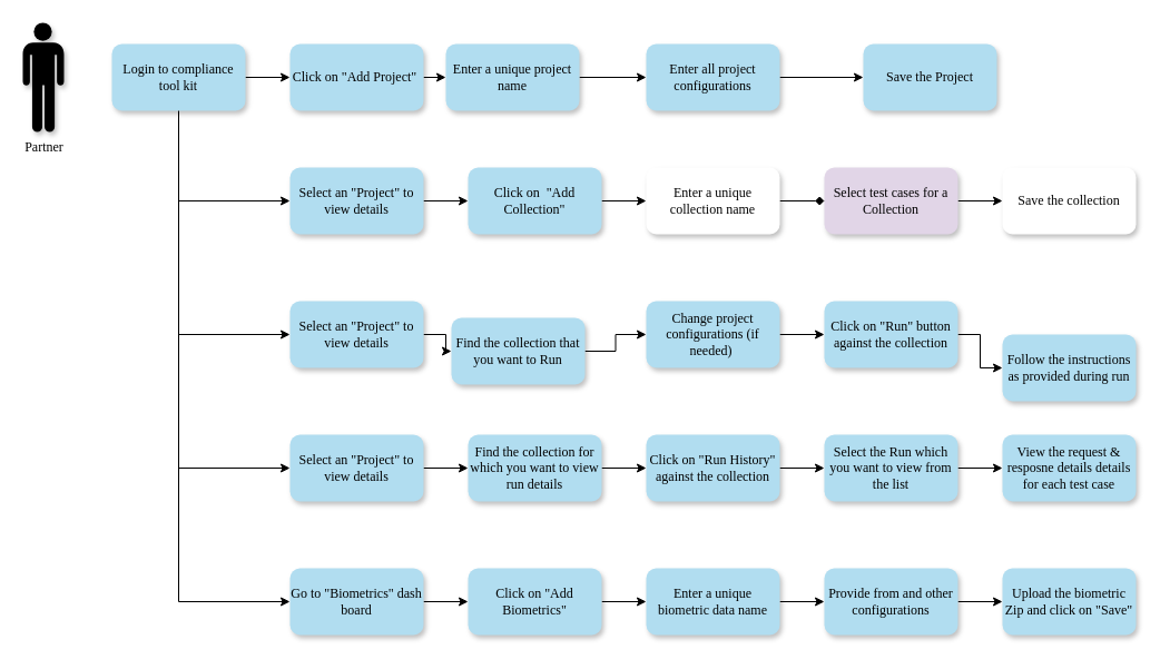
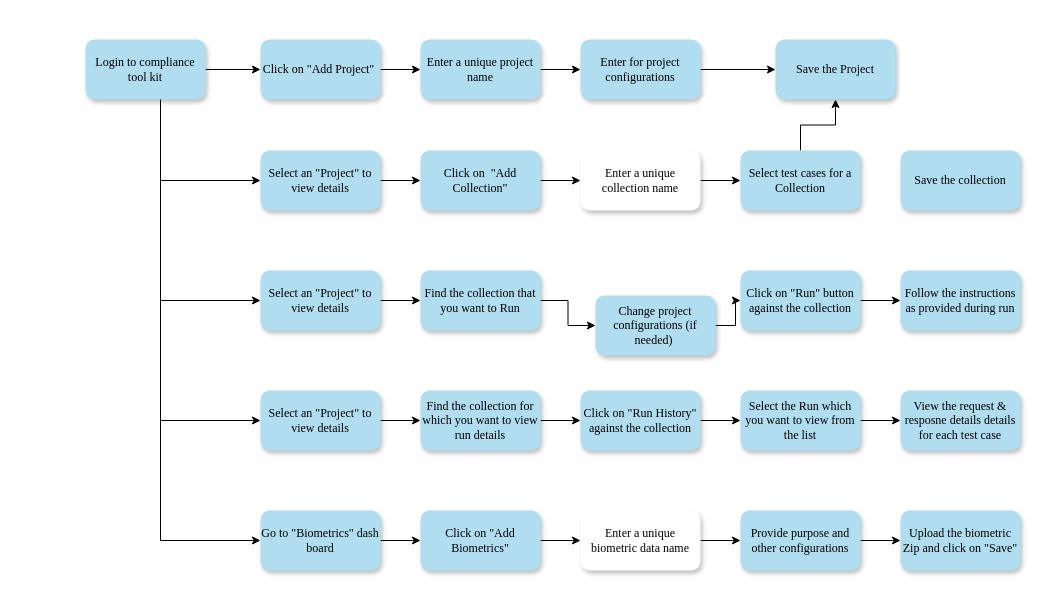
- <mxCell id="2" value="Partner" style="shape=mxgraph.signs.people.man_1;html=1;pointerEvents=1;fillColor=#000000;strokeColor=none;verticalLabelPosition=bottom;verticalAlign=top;align=center;fontFamily=Verdana;shadow=1;" vertex="1" parent="1"><mxGeometry x="20" y="20" width="37" height="98" as="geometry" /></mxCell>
- <mxCell id="8" value="Login to compliance tool kit" style="rounded=1;whiteSpace=wrap;html=1;fontFamily=Verdana;fillColor=#b1ddf0;strokeColor=none;shadow=1;" vertex="1" parent="1"><mxGeometry x="100" y="39" width="120" height="60" as="geometry" /></mxCell>
+ <mxCell id="8" value="Login to compliance tool kit" style="rounded=1;whiteSpace=wrap;html=1;fontFamily=Verdana;fillColor=#b1ddf0;strokeColor=none;shadow=1;" vertex="1" parent="1"><mxGeometry x="85" y="39" width="120" height="60" as="geometry" /></mxCell>
- <mxCell id="24" value="Enter a unique project name" style="rounded=1;whiteSpace=wrap;html=1;fontFamily=Verdana;fillColor=#b1ddf0;strokeColor=none;shadow=1;" vertex="1" parent="1"><mxGeometry x="400" y="39" width="120" height="60" as="geometry" /></mxCell>
+ <mxCell id="24" value="Enter a unique project name" style="rounded=1;whiteSpace=wrap;html=1;fontFamily=Verdana;fillColor=#b1ddf0;strokeColor=none;shadow=1;" vertex="1" parent="1"><mxGeometry x="420" y="39" width="120" height="60" as="geometry" /></mxCell>
- <mxCell id="12" value="Enter all project configurations" style="rounded=1;whiteSpace=wrap;html=1;fontFamily=Verdana;fillColor=#b1ddf0;strokeColor=none;shadow=1;" vertex="1" parent="1"><mxGeometry x="580" y="39" width="120" height="60" as="geometry" /></mxCell>
+ <mxCell id="12" value="Enter for project configurations" style="rounded=1;whiteSpace=wrap;html=1;fontFamily=Verdana;fillColor=#b1ddf0;strokeColor=none;shadow=1;" vertex="1" parent="1"><mxGeometry x="580" y="39" width="120" height="60" as="geometry" /></mxCell>
- <mxCell id="21" style="edgeStyle=orthogonalEdgeStyle;rounded=0;orthogonalLoop=1;jettySize=auto;html=1;entryX=0;entryY=0.5;entryDx=0;entryDy=0;fontFamily=Verdana;endArrow=diamond;" edge="1" parent="1" source="22" target="19"><mxGeometry relative="1" as="geometry" /></mxCell>
+ <mxCell id="21" style="edgeStyle=orthogonalEdgeStyle;rounded=0;orthogonalLoop=1;jettySize=auto;html=1;entryX=0;entryY=0.5;entryDx=0;entryDy=0;fontFamily=Verdana;" edge="1" parent="1" source="22" target="19"><mxGeometry relative="1" as="geometry" /></mxCell>
- <mxCell id="19" value="Select test cases for a Collection" style="rounded=1;whiteSpace=wrap;html=1;fontFamily=Verdana;fillColor=#e1d5e7;strokeColor=none;shadow=1;" vertex="1" parent="1"><mxGeometry x="740" y="150" width="120" height="60" as="geometry" /></mxCell>
+ <mxCell id="19" value="Select test cases for a Collection" style="rounded=1;whiteSpace=wrap;html=1;fontFamily=Verdana;fillColor=#b1ddf0;strokeColor=none;shadow=1;" vertex="1" parent="1"><mxGeometry x="740" y="150" width="120" height="60" as="geometry" /></mxCell>
- <mxCell id="18" style="edgeStyle=orthogonalEdgeStyle;rounded=0;orthogonalLoop=1;jettySize=auto;html=1;entryX=0;entryY=0.5;entryDx=0;entryDy=0;fontFamily=Verdana;" edge="1" parent="1" source="19" target="20"><mxGeometry relative="1" as="geometry" /></mxCell>
+ <mxCell id="18" style="edgeStyle=orthogonalEdgeStyle;rounded=0;orthogonalLoop=1;jettySize=auto;html=1;fontFamily=Verdana;" edge="1" parent="1" source="19" target="13"><mxGeometry relative="1" as="geometry" /></mxCell>
- <mxCell id="20" value="Save the collection" style="rounded=1;whiteSpace=wrap;html=1;fontFamily=Verdana;fillColor=#ffffff;strokeColor=none;shadow=1;" vertex="1" parent="1"><mxGeometry x="900" y="150" width="120" height="60" as="geometry" /></mxCell>
+ <mxCell id="20" value="Save the collection" style="rounded=1;whiteSpace=wrap;html=1;fontFamily=Verdana;fillColor=#b1ddf0;strokeColor=none;shadow=1;" vertex="1" parent="1"><mxGeometry x="900" y="150" width="120" height="60" as="geometry" /></mxCell>
- <mxCell id="30" value="Change project configurations (if needed)&amp;nbsp;" style="rounded=1;whiteSpace=wrap;html=1;fontFamily=Verdana;fillColor=#b1ddf0;strokeColor=none;shadow=1;" vertex="1" parent="1"><mxGeometry x="580" y="270" width="120" height="60" as="geometry" /></mxCell>
+ <mxCell id="30" value="Change project configurations (if needed)&amp;nbsp;" style="rounded=1;whiteSpace=wrap;html=1;fontFamily=Verdana;fillColor=#b1ddf0;strokeColor=none;shadow=1;" vertex="1" parent="1"><mxGeometry x="595" y="295" width="120" height="60" as="geometry" /></mxCell>
- <mxCell id="28" value="Find the collection that you want to Run" style="rounded=1;whiteSpace=wrap;html=1;fontFamily=Verdana;fillColor=#b1ddf0;strokeColor=none;shadow=1;" vertex="1" parent="1"><mxGeometry x="405" y="285" width="120" height="60" as="geometry" /></mxCell>
+ <mxCell id="28" value="Find the collection that you want to Run" style="rounded=1;whiteSpace=wrap;html=1;fontFamily=Verdana;fillColor=#b1ddf0;strokeColor=none;shadow=1;" vertex="1" parent="1"><mxGeometry x="420" y="270" width="120" height="60" as="geometry" /></mxCell>
- <mxCell id="33" value="Follow the instructions as provided during run" style="rounded=1;whiteSpace=wrap;html=1;fontFamily=Verdana;fillColor=#b1ddf0;strokeColor=none;shadow=1;" vertex="1" parent="1"><mxGeometry x="900" y="300" width="120" height="60" as="geometry" /></mxCell>
+ <mxCell id="33" value="Follow the instructions as provided during run" style="rounded=1;whiteSpace=wrap;html=1;fontFamily=Verdana;fillColor=#b1ddf0;strokeColor=none;shadow=1;" vertex="1" parent="1"><mxGeometry x="900" y="270" width="120" height="60" as="geometry" /></mxCell>
- <mxCell id="39" value="Enter a unique biometric data name" style="rounded=1;whiteSpace=wrap;html=1;fontFamily=Verdana;fillColor=#b1ddf0;strokeColor=none;shadow=1;" vertex="1" parent="1"><mxGeometry x="580" y="510" width="120" height="60" as="geometry" /></mxCell>
+ <mxCell id="39" value="Enter a unique biometric data name" style="rounded=1;whiteSpace=wrap;html=1;fontFamily=Verdana;fillColor=#ffffff;strokeColor=none;shadow=1;" vertex="1" parent="1"><mxGeometry x="580" y="510" width="120" height="60" as="geometry" /></mxCell>
- <mxCell id="41" value="Provide from and other configurations" style="rounded=1;whiteSpace=wrap;html=1;fontFamily=Verdana;fillColor=#b1ddf0;strokeColor=none;shadow=1;" vertex="1" parent="1"><mxGeometry x="740" y="510" width="120" height="60" as="geometry" /></mxCell>
+ <mxCell id="41" value="Provide purpose and other configurations" style="rounded=1;whiteSpace=wrap;html=1;fontFamily=Verdana;fillColor=#b1ddf0;strokeColor=none;shadow=1;" vertex="1" parent="1"><mxGeometry x="740" y="510" width="120" height="60" as="geometry" /></mxCell>
